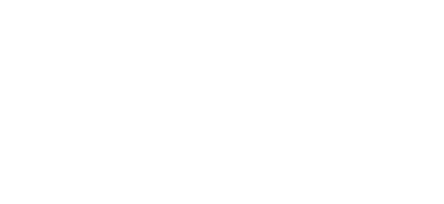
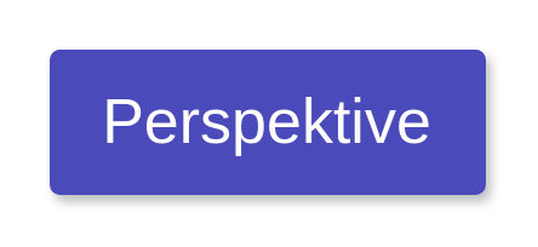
+ <mxCell id="2" value="Perspektive" style="rounded=1;whiteSpace=wrap;html=1;shadow=1;labelBackgroundColor=none;strokeColor=none;strokeWidth=3;fillColor=#4A4ABA;fontFamily=Helvetica;fontSize=26;fontColor=#FFFFFF;align=center;spacing=5;fontStyle=0;arcSize=7;perimeterSpacing=2;" vertex="1" parent="1"><mxGeometry x="20" y="20" width="180" height="60" as="geometry" /></mxCell>
